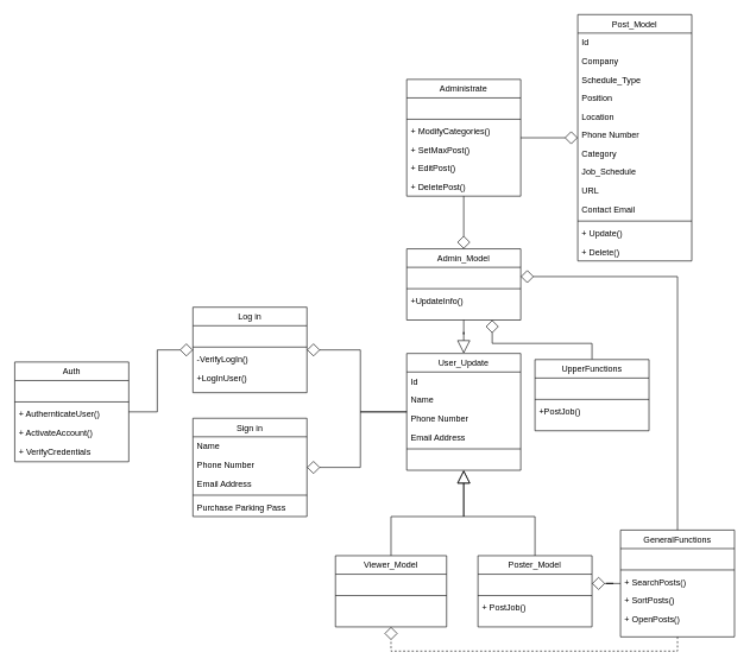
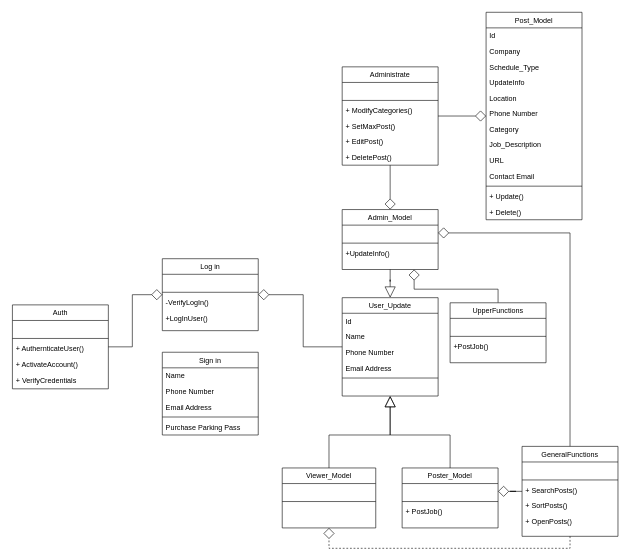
- <mxCell id="6" value="Position" style="text;align=left;verticalAlign=top;spacingLeft=4;spacingRight=4;overflow=hidden;rotatable=0;points=[[0,0.5],[1,0.5]];portConstraint=eastwest;" vertex="1" parent="2"><mxGeometry y="104" width="160" height="26" as="geometry" /></mxCell>
+ <mxCell id="6" value="UpdateInfo" style="text;align=left;verticalAlign=top;spacingLeft=4;spacingRight=4;overflow=hidden;rotatable=0;points=[[0,0.5],[1,0.5]];portConstraint=eastwest;" vertex="1" parent="2"><mxGeometry y="104" width="160" height="26" as="geometry" /></mxCell>
- <mxCell id="10" value="Job_Schedule" style="text;align=left;verticalAlign=top;spacingLeft=4;spacingRight=4;overflow=hidden;rotatable=0;points=[[0,0.5],[1,0.5]];portConstraint=eastwest;rounded=0;shadow=0;html=0;" vertex="1" parent="2"><mxGeometry y="208" width="160" height="26" as="geometry" /></mxCell>
+ <mxCell id="10" value="Job_Description" style="text;align=left;verticalAlign=top;spacingLeft=4;spacingRight=4;overflow=hidden;rotatable=0;points=[[0,0.5],[1,0.5]];portConstraint=eastwest;rounded=0;shadow=0;html=0;" vertex="1" parent="2"><mxGeometry y="208" width="160" height="26" as="geometry" /></mxCell>
- <mxCell id="17" style="edgeStyle=orthogonalEdgeStyle;rounded=0;orthogonalLoop=1;jettySize=auto;html=1;endArrow=diamond;endFill=0;startSize=6;endSize=16;" edge="1" parent="1" source="18" target="42"><mxGeometry relative="1" as="geometry" /></mxCell>
